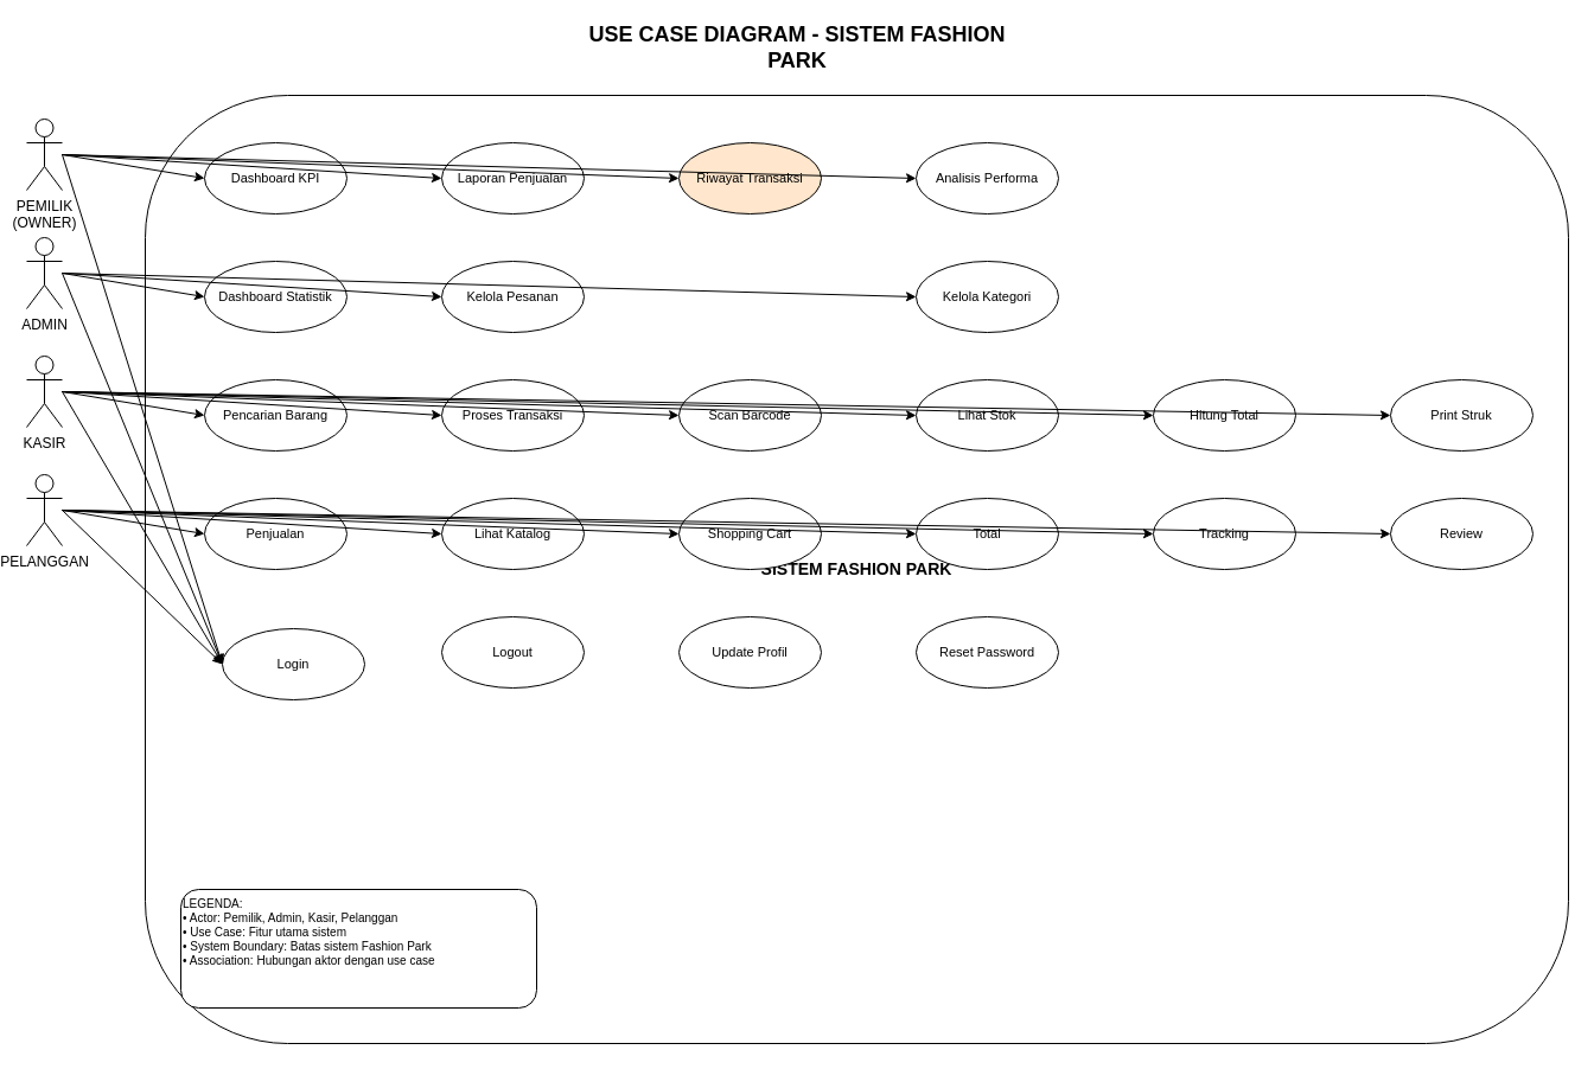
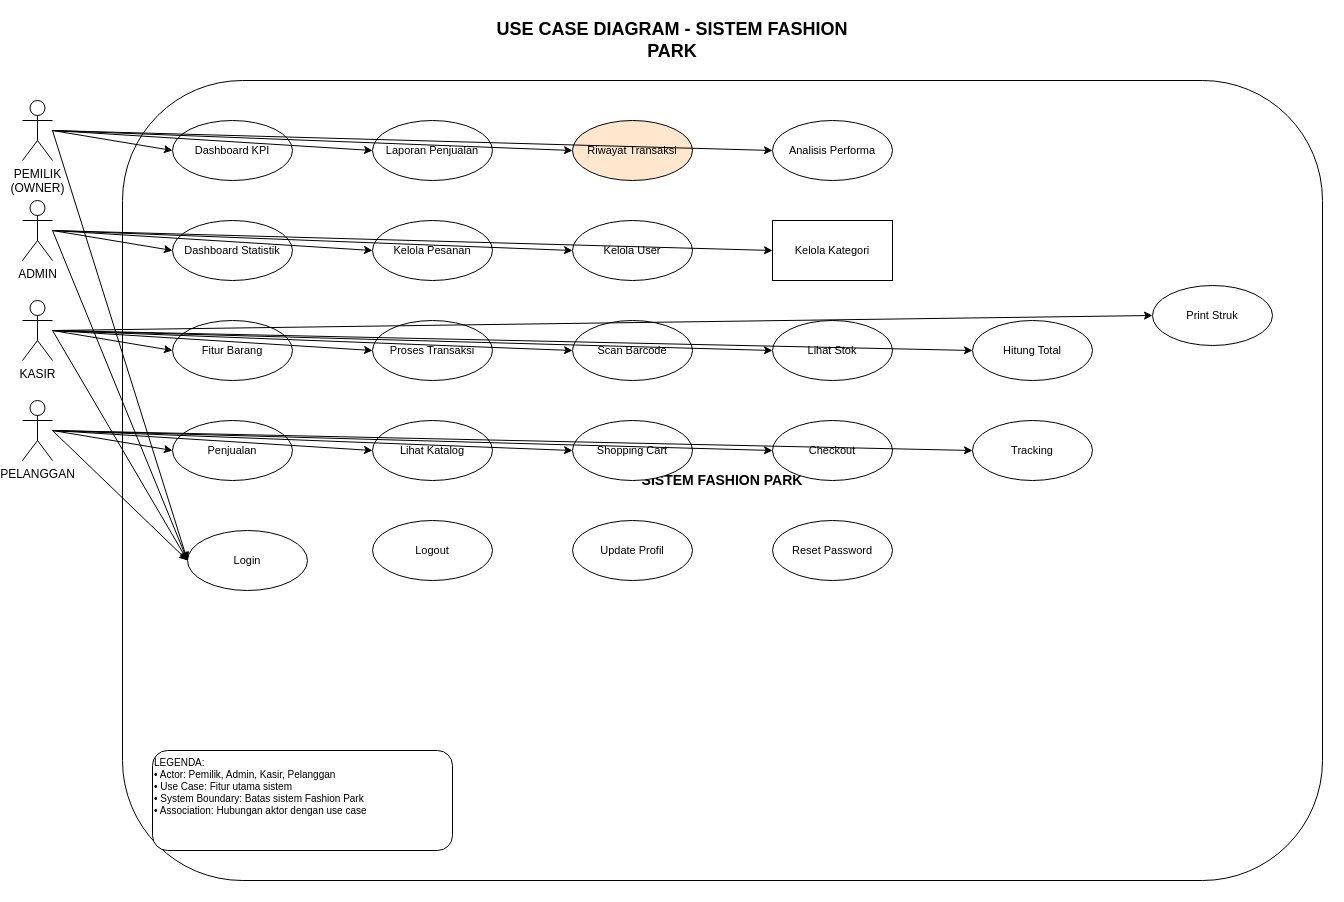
+ <mxCell id="38" value="" style="endArrow=classic;html=1;rounded=0;exitX=1;exitY=0.5;exitDx=0;exitDy=0;entryX=0;entryY=0.5;entryDx=0;entryDy=0;strokeColor=#000000;" edge="1" parent="1" source="4" target="14"><mxGeometry width="50" height="50" relative="1" as="geometry"><mxPoint x="370" y="400" as="sourcePoint" /><mxPoint x="420" y="350" as="targetPoint" /></mxGeometry></mxCell>
+ <mxCell id="14" value="Kelola User" style="ellipse;whiteSpace=wrap;html=1;fillColor=#ffffff;strokeColor=#000000;fontSize=11;fontColor=#000000;" vertex="1" parent="1"><mxGeometry x="570" y="220" width="120" height="60" as="geometry" /></mxCell>
- <mxCell id="15" value="Kelola Kategori" style="ellipse;whiteSpace=wrap;html=1;fillColor=#ffffff;strokeColor=#000000;fontSize=11;fontColor=#000000;" vertex="1" parent="1"><mxGeometry x="770" y="220" width="120" height="60" as="geometry" /></mxCell>
+ <mxCell id="15" value="Kelola Kategori" style="whiteSpace=wrap;html=1;fillColor=#ffffff;strokeColor=#000000;fontSize=11;fontColor=#000000;rounded=0;" vertex="1" parent="1"><mxGeometry x="770" y="220" width="120" height="60" as="geometry" /></mxCell>
- <mxCell id="16" value="Pencarian Barang" style="ellipse;whiteSpace=wrap;html=1;fillColor=#ffffff;strokeColor=#000000;fontSize=11;fontColor=#000000;" vertex="1" parent="1"><mxGeometry x="170" y="320" width="120" height="60" as="geometry" /></mxCell>
+ <mxCell id="16" value="Fitur Barang" style="ellipse;whiteSpace=wrap;html=1;fillColor=#ffffff;strokeColor=#000000;fontSize=11;fontColor=#000000;" vertex="1" parent="1"><mxGeometry x="170" y="320" width="120" height="60" as="geometry" /></mxCell>
- <mxCell id="21" value="Print Struk" style="ellipse;whiteSpace=wrap;html=1;fillColor=#ffffff;strokeColor=#000000;fontSize=11;fontColor=#000000;" vertex="1" parent="1"><mxGeometry x="1170" y="320" width="120" height="60" as="geometry" /></mxCell>
+ <mxCell id="21" value="Print Struk" style="ellipse;whiteSpace=wrap;html=1;fillColor=#ffffff;strokeColor=#000000;fontSize=11;fontColor=#000000;" vertex="1" parent="1"><mxGeometry x="1150" y="285" width="120" height="60" as="geometry" /></mxCell>
- <mxCell id="51" value="" style="endArrow=classic;html=1;rounded=0;exitX=1;exitY=0.5;exitDx=0;exitDy=0;entryX=0;entryY=0.5;entryDx=0;entryDy=0;strokeColor=#000000;" edge="1" parent="1" source="6" target="27"><mxGeometry width="50" height="50" relative="1" as="geometry"><mxPoint x="370" y="400" as="sourcePoint" /><mxPoint x="420" y="350" as="targetPoint" /></mxGeometry></mxCell>
- <mxCell id="25" value="Total" style="ellipse;whiteSpace=wrap;html=1;fillColor=#ffffff;strokeColor=#000000;fontSize=11;fontColor=#000000;" vertex="1" parent="1"><mxGeometry x="770" y="420" width="120" height="60" as="geometry" /></mxCell>
+ <mxCell id="25" value="Checkout" style="ellipse;whiteSpace=wrap;html=1;fillColor=#ffffff;strokeColor=#000000;fontSize=11;fontColor=#000000;" vertex="1" parent="1"><mxGeometry x="770" y="420" width="120" height="60" as="geometry" /></mxCell>
- <mxCell id="27" value="Review" style="ellipse;whiteSpace=wrap;html=1;fillColor=#ffffff;strokeColor=#000000;fontSize=11;fontColor=#000000;" vertex="1" parent="1"><mxGeometry x="1170" y="420" width="120" height="60" as="geometry" /></mxCell>
